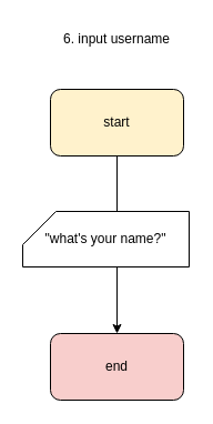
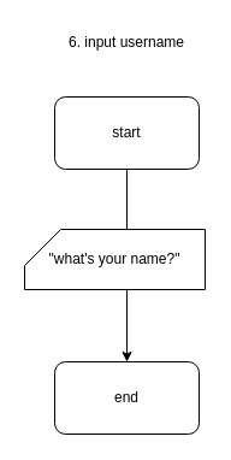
- <mxCell id="4" value="start" style="rounded=1;whiteSpace=wrap;html=1;fillColor=#fff2cc;" parent="1" vertex="1"><mxGeometry x="45" y="80" width="120" height="60" as="geometry" /></mxCell>
+ <mxCell id="4" value="start" style="rounded=1;whiteSpace=wrap;html=1;" parent="1" vertex="1"><mxGeometry x="45" y="80" width="120" height="60" as="geometry" /></mxCell>
- <mxCell id="3" value="end" style="rounded=1;whiteSpace=wrap;html=1;fillColor=#f8cecc;" parent="1" vertex="1"><mxGeometry x="45" y="300" width="120" height="60" as="geometry" /></mxCell>
+ <mxCell id="3" value="end" style="rounded=1;whiteSpace=wrap;html=1;" parent="1" vertex="1"><mxGeometry x="45" y="300" width="120" height="60" as="geometry" /></mxCell>
